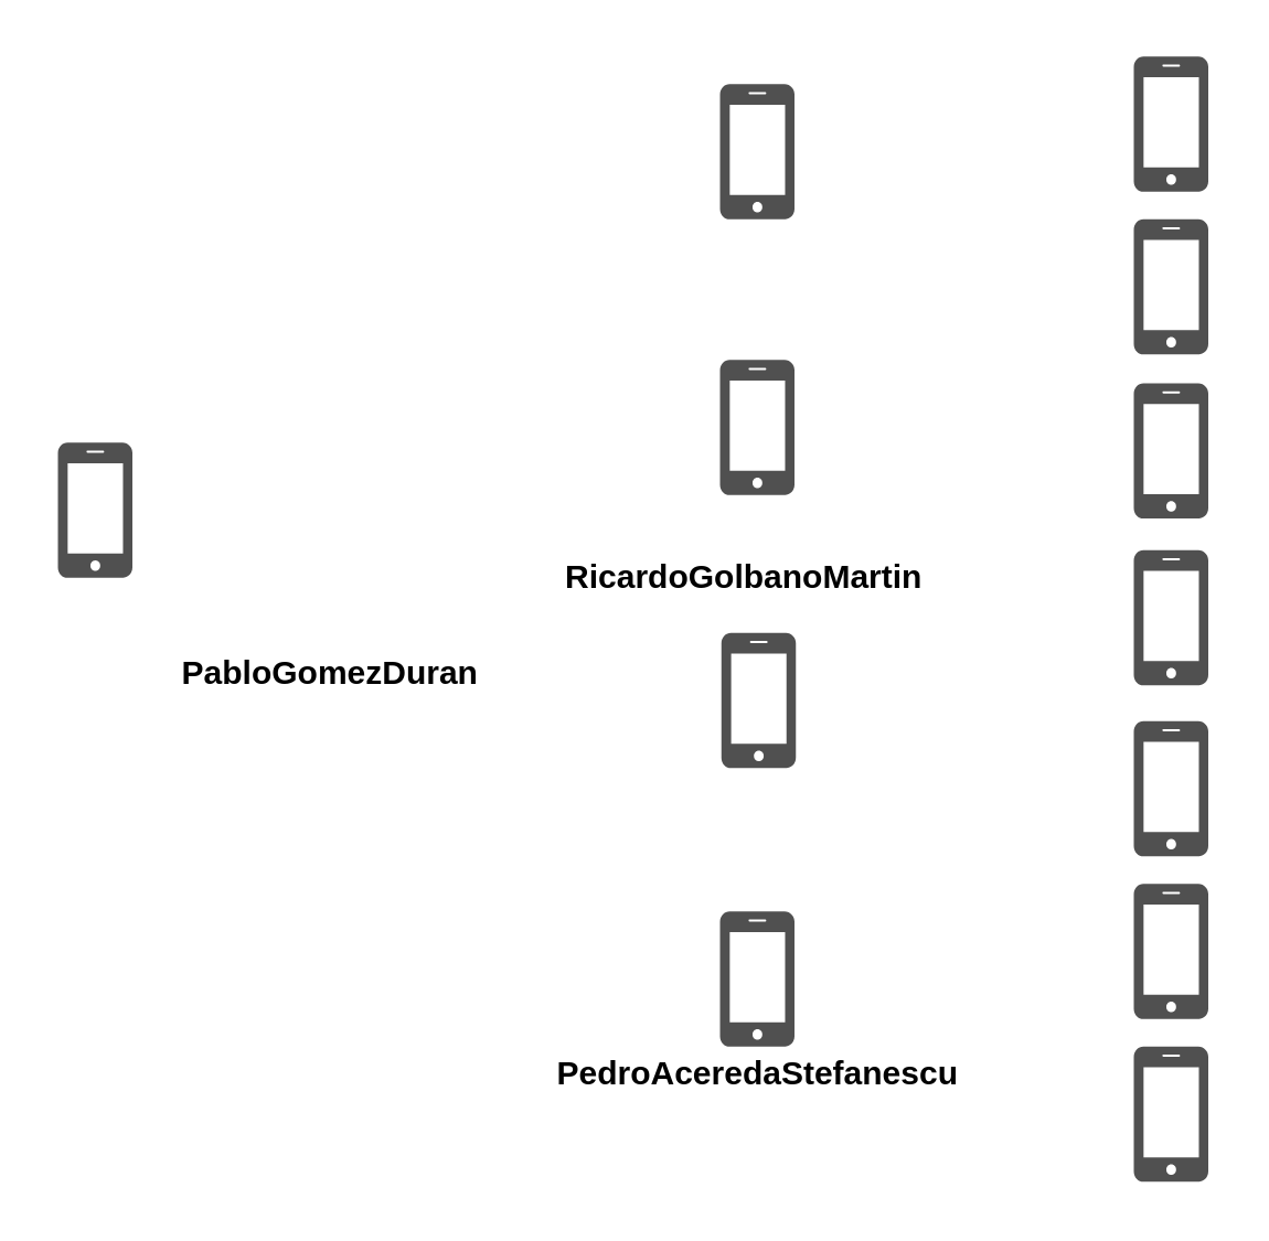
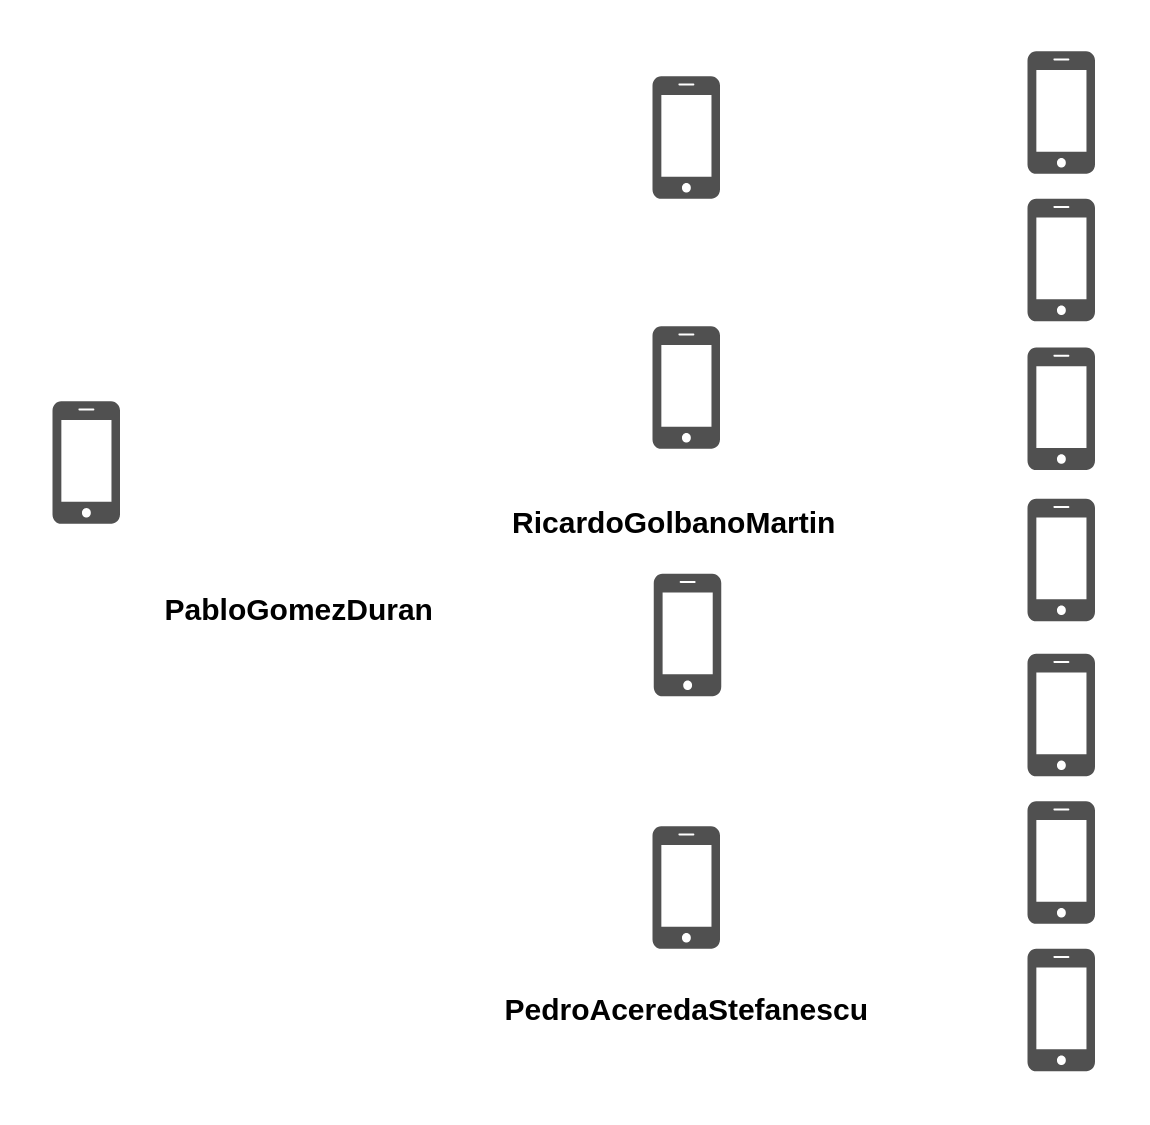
- <mxCell id="10" value="PedroAceredaStefanescu" style="text;html=1;align=center;verticalAlign=middle;resizable=0;points=[];autosize=1;fontStyle=1" parent="1" vertex="1"><mxGeometry x="194" y="379" width="160" height="20" as="geometry" /></mxCell>
+ <mxCell id="10" value="PedroAceredaStefanescu" style="text;html=1;align=center;verticalAlign=middle;resizable=0;points=[];autosize=1;fontStyle=1" parent="1" vertex="1"><mxGeometry x="194" y="394" width="160" height="20" as="geometry" /></mxCell>
